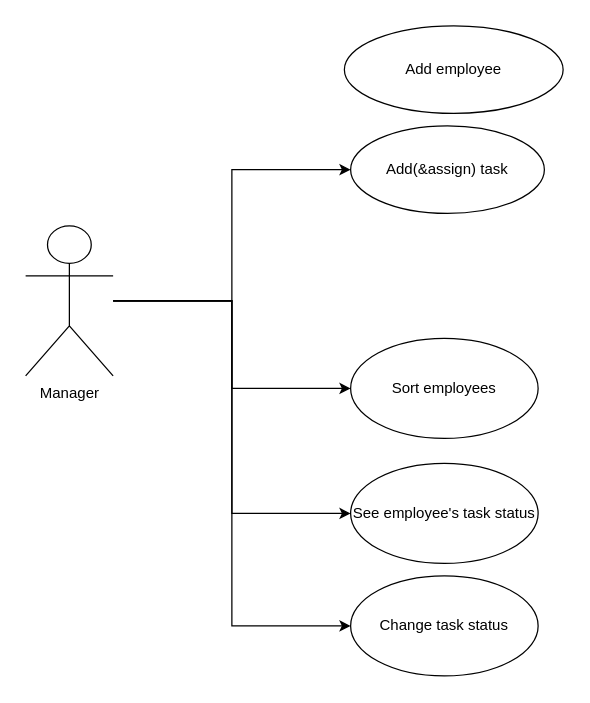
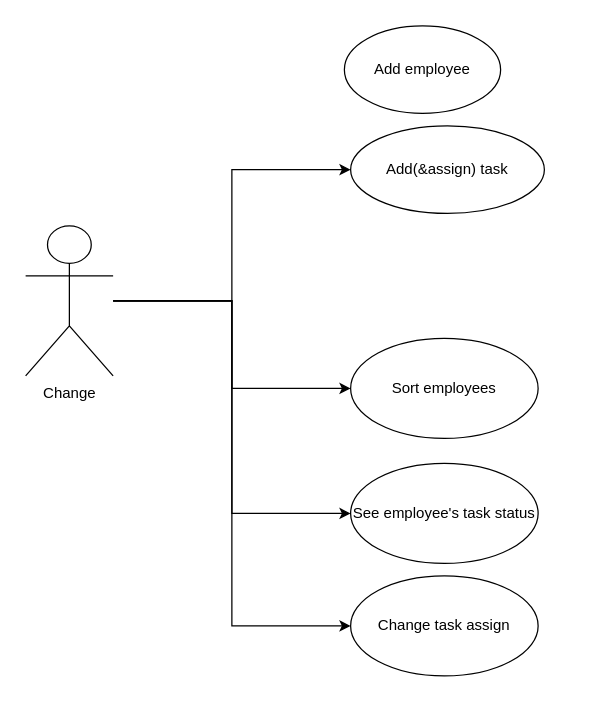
- <mxCell id="7" value="Add employee" style="ellipse;whiteSpace=wrap;html=1;" vertex="1" parent="1"><mxGeometry x="275" y="20" width="175" height="70" as="geometry" /></mxCell>
+ <mxCell id="7" value="Add employee" style="ellipse;whiteSpace=wrap;html=1;" vertex="1" parent="1"><mxGeometry x="275" y="20" width="125" height="70" as="geometry" /></mxCell>
- <mxCell id="6" value="Manager" style="shape=umlActor;verticalLabelPosition=bottom;verticalAlign=top;html=1;outlineConnect=0;" vertex="1" parent="1"><mxGeometry x="20" y="180" width="70" height="120" as="geometry" /></mxCell>
+ <mxCell id="6" value="Change" style="shape=umlActor;verticalLabelPosition=bottom;verticalAlign=top;html=1;outlineConnect=0;" vertex="1" parent="1"><mxGeometry x="20" y="180" width="70" height="120" as="geometry" /></mxCell>
- <mxCell id="11" value="Change task status" style="ellipse;whiteSpace=wrap;html=1;" vertex="1" parent="1"><mxGeometry x="280" y="460" width="150" height="80" as="geometry" /></mxCell>
+ <mxCell id="11" value="Change task assign" style="ellipse;whiteSpace=wrap;html=1;" vertex="1" parent="1"><mxGeometry x="280" y="460" width="150" height="80" as="geometry" /></mxCell>
